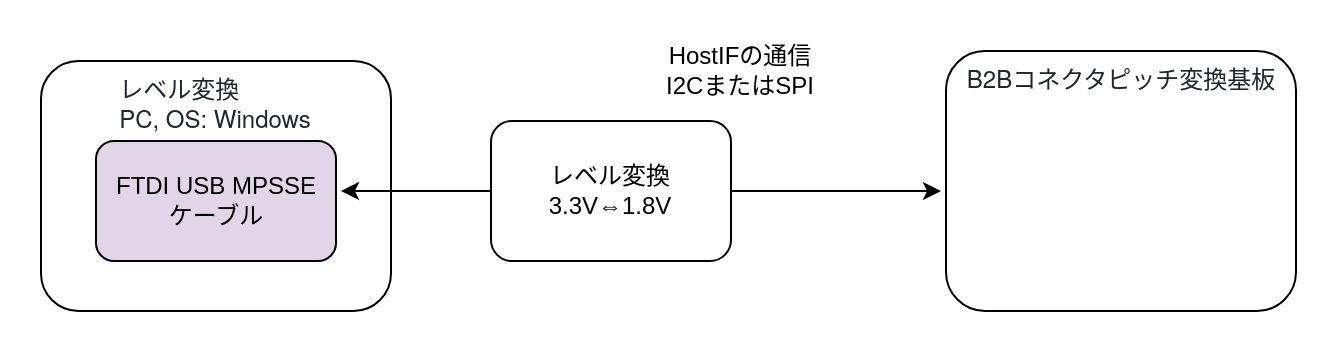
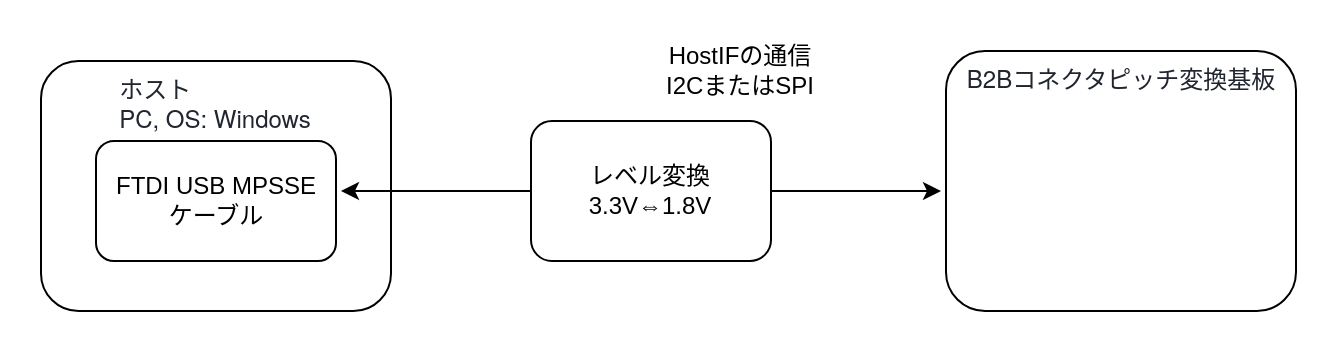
- <mxCell id="8" value="&lt;div style=&quot;text-align: start;&quot;&gt;&lt;span style=&quot;background-color: initial;&quot;&gt;&lt;font face=&quot;SST, Helvetica Neue, Helvetica, Arial, sans-serif&quot; color=&quot;#212530&quot;&gt;レベル変換&lt;/font&gt;&lt;/span&gt;&lt;/div&gt;&lt;div style=&quot;text-align: start;&quot;&gt;&lt;font face=&quot;SST, Helvetica Neue, Helvetica, Arial, sans-serif&quot; color=&quot;#212530&quot;&gt;PC, OS: Windows&lt;/font&gt;&lt;/div&gt;" style="rounded=1;whiteSpace=wrap;html=1;verticalAlign=top;labelBackgroundColor=none;fillColor=none;" parent="1" vertex="1"><mxGeometry x="20" y="30" width="175" height="125" as="geometry" /></mxCell>
+ <mxCell id="8" value="&lt;div style=&quot;text-align: start;&quot;&gt;&lt;span style=&quot;background-color: initial;&quot;&gt;&lt;font face=&quot;SST, Helvetica Neue, Helvetica, Arial, sans-serif&quot; color=&quot;#212530&quot;&gt;ホスト&lt;/font&gt;&lt;/span&gt;&lt;/div&gt;&lt;div style=&quot;text-align: start;&quot;&gt;&lt;font face=&quot;SST, Helvetica Neue, Helvetica, Arial, sans-serif&quot; color=&quot;#212530&quot;&gt;PC, OS: Windows&lt;/font&gt;&lt;/div&gt;" style="rounded=1;whiteSpace=wrap;html=1;verticalAlign=top;labelBackgroundColor=none;fillColor=none;" parent="1" vertex="1"><mxGeometry x="20" y="30" width="175" height="125" as="geometry" /></mxCell>
- <mxCell id="7" value="レベル変換&lt;br&gt;3.3V⇔1.8V" style="rounded=1;whiteSpace=wrap;html=1;" parent="1" vertex="1"><mxGeometry x="245" y="60" width="120" height="70" as="geometry" /></mxCell>
+ <mxCell id="7" value="レベル変換&lt;br&gt;3.3V⇔1.8V" style="rounded=1;whiteSpace=wrap;html=1;" parent="1" vertex="1"><mxGeometry x="265" y="60" width="120" height="70" as="geometry" /></mxCell>
- <mxCell id="3" value="FTDI USB MPSSE&lt;br&gt;ケーブル" style="rounded=1;whiteSpace=wrap;html=1;fillColor=#e1d5e7;" parent="1" vertex="1"><mxGeometry x="47.5" y="70" width="120" height="60" as="geometry" /></mxCell>
+ <mxCell id="3" value="FTDI USB MPSSE&lt;br&gt;ケーブル" style="rounded=1;whiteSpace=wrap;html=1;" parent="1" vertex="1"><mxGeometry x="47.5" y="70" width="120" height="60" as="geometry" /></mxCell>
